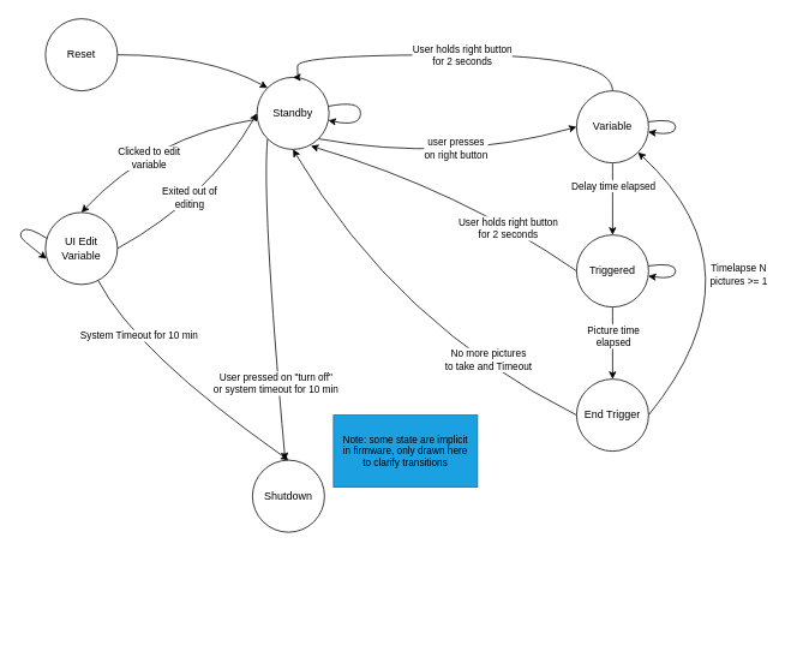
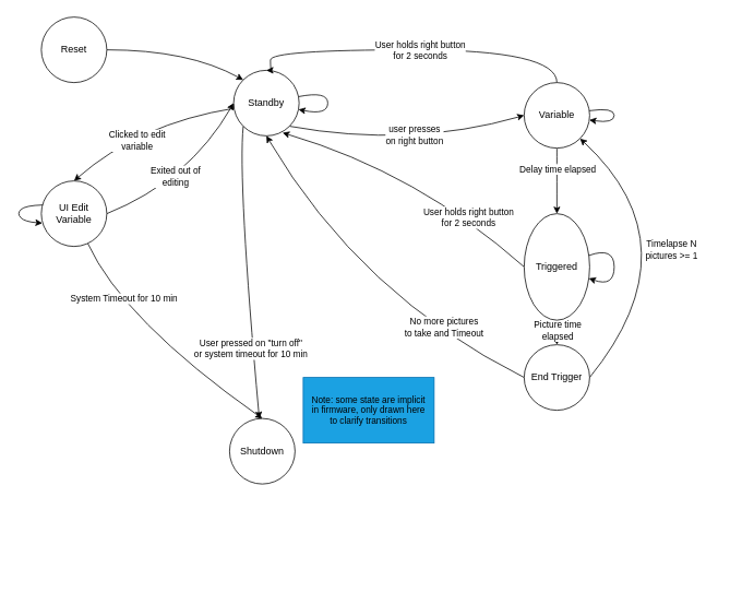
- <mxCell id="32" value="UI Edit Variable" style="ellipse;whiteSpace=wrap;html=1;aspect=fixed;" parent="1" vertex="1"><mxGeometry x="50" y="235" width="80" height="80" as="geometry" /></mxCell>
+ <mxCell id="32" value="UI Edit Variable" style="ellipse;whiteSpace=wrap;html=1;aspect=fixed;" parent="1" vertex="1"><mxGeometry x="50" y="220" width="80" height="80" as="geometry" /></mxCell>
- <mxCell id="24" value="Triggered" style="ellipse;whiteSpace=wrap;html=1;aspect=fixed;" parent="1" vertex="1"><mxGeometry x="640" y="260" width="80" height="80" as="geometry" /></mxCell>
+ <mxCell id="24" value="Triggered" style="ellipse;whiteSpace=wrap;html=1;aspect=fixed;" parent="1" vertex="1"><mxGeometry x="640" y="260" width="80" height="130" as="geometry" /></mxCell>
